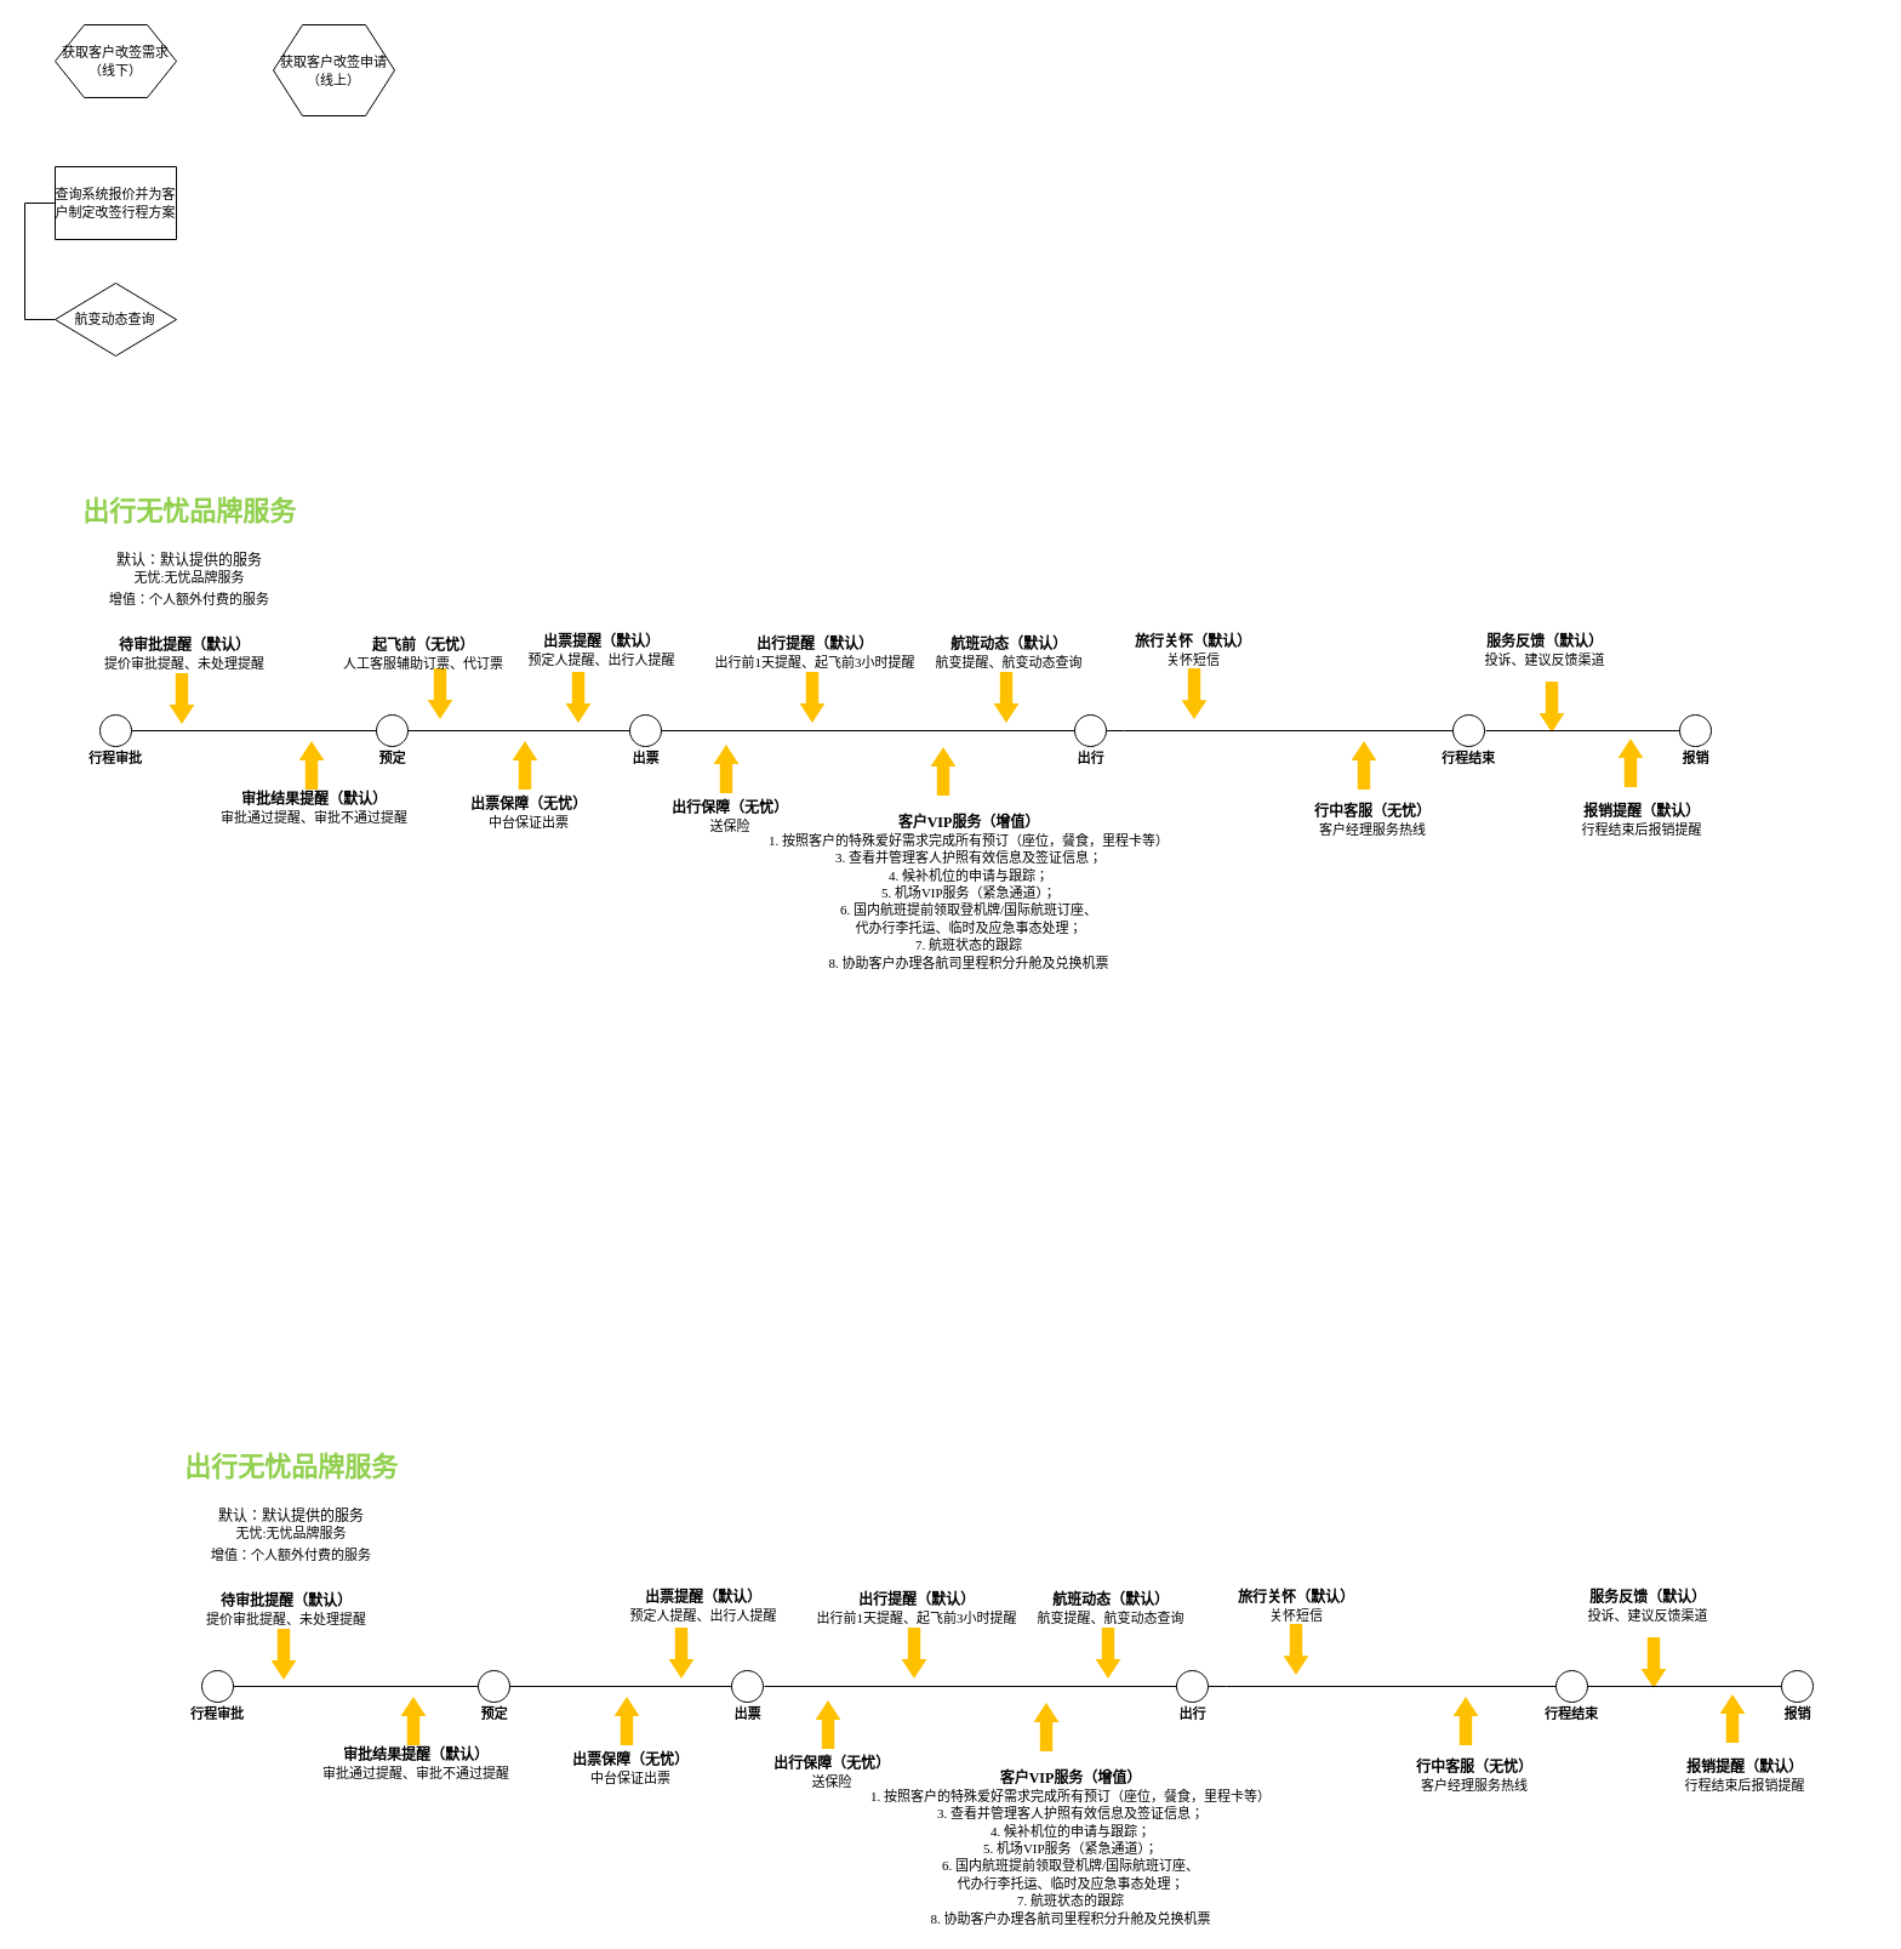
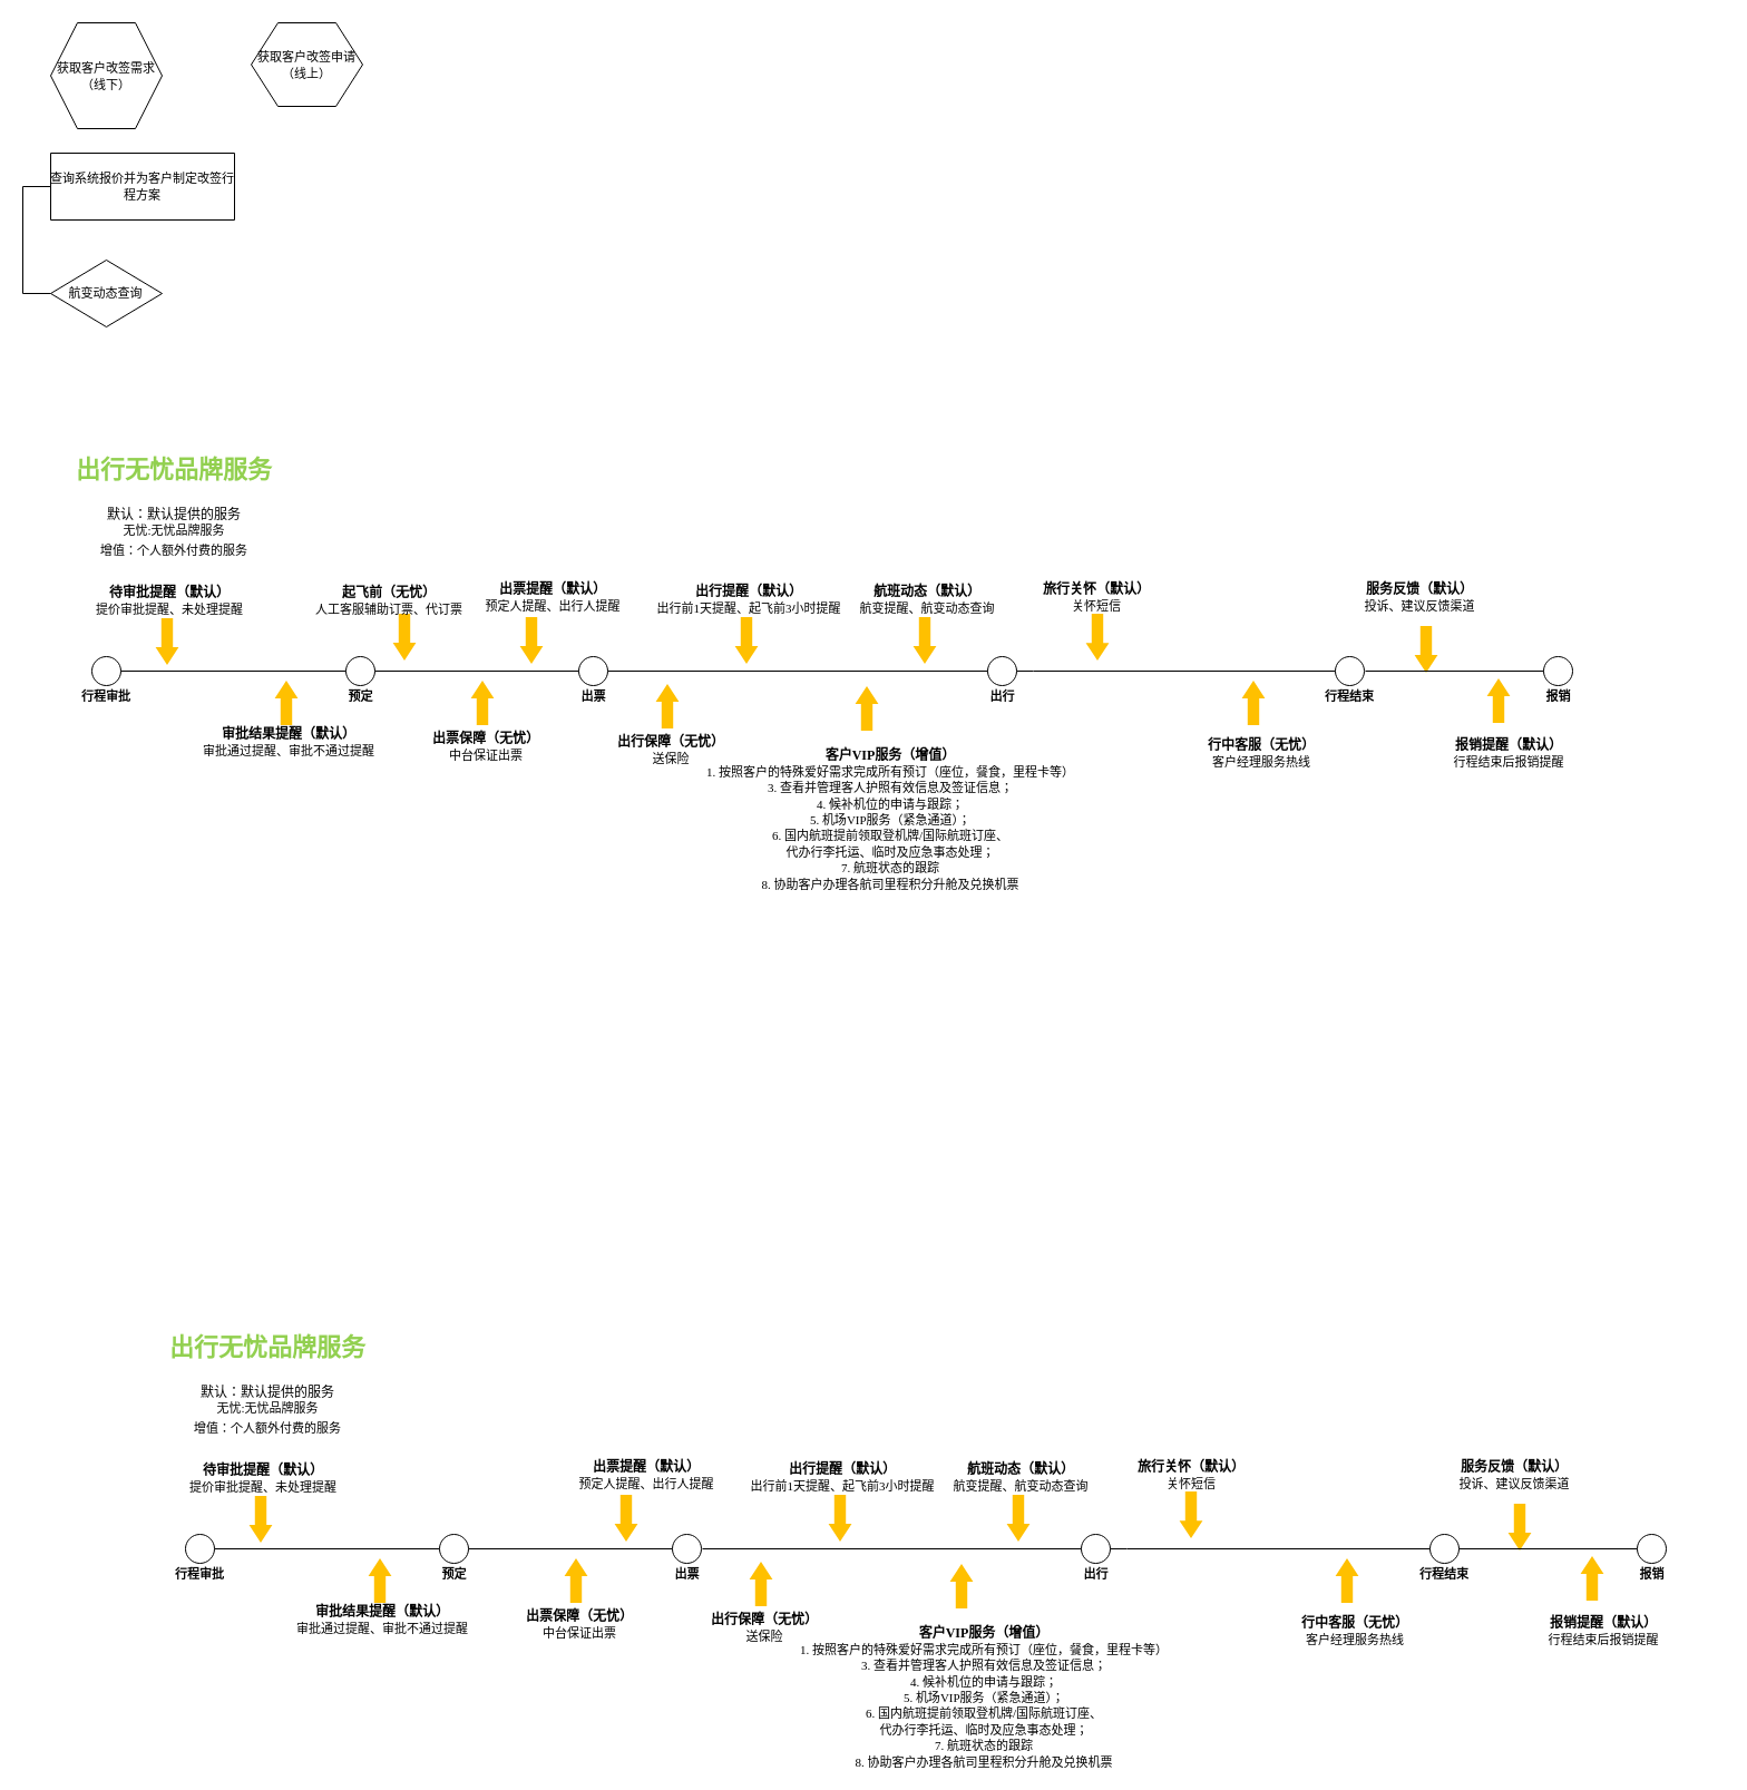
- <mxCell id="2" value="&lt;font style=&quot;font-size:11px;font-family:SimSun;color:#000000;direction:ltr;letter-spacing:0px;line-height:120%;opacity:1&quot;&gt;获取客户改签需求（线下）&lt;br/&gt;&lt;/font&gt;" style="verticalAlign=middle;align=center;vsdxID=35;fillColor=#FFFFFF;gradientColor=none;shape=stencil(jZFLDsMgDERP4z212/QAaXqPSCHBKoWI0N/tC7WiRlkgdjP2s0FjoHYx/awB1RKDv+kXD9EAXQCRndGBY1JAHVA7+qCn4B9uED/3mczq7p95w1vm8JhHUH3EHpT6+auwlt2GPTf17Npc4VP93gK5+22BrH+9nEAS/+hGtlaS3/b3UaeSnIm6Lw==);strokeColor=#000000;spacingTop=-1;spacingBottom=-1;spacingLeft=-1;spacingRight=-1;labelBackgroundColor=none;rounded=0;html=1;whiteSpace=wrap;" parent="1" vertex="1"><mxGeometry x="45" y="20" width="100" height="60" as="geometry" /></mxCell>
+ <mxCell id="2" value="&lt;font style=&quot;font-size:11px;font-family:SimSun;color:#000000;direction:ltr;letter-spacing:0px;line-height:120%;opacity:1&quot;&gt;获取客户改签需求（线下）&lt;br/&gt;&lt;/font&gt;" style="verticalAlign=middle;align=center;vsdxID=35;fillColor=#FFFFFF;gradientColor=none;shape=stencil(jZFLDsMgDERP4z212/QAaXqPSCHBKoWI0N/tC7WiRlkgdjP2s0FjoHYx/awB1RKDv+kXD9EAXQCRndGBY1JAHVA7+qCn4B9uED/3mczq7p95w1vm8JhHUH3EHpT6+auwlt2GPTf17Npc4VP93gK5+22BrH+9nEAS/+hGtlaS3/b3UaeSnIm6Lw==);strokeColor=#000000;spacingTop=-1;spacingBottom=-1;spacingLeft=-1;spacingRight=-1;labelBackgroundColor=none;rounded=0;html=1;whiteSpace=wrap;" parent="1" vertex="1"><mxGeometry x="45" y="20" width="100" height="95" as="geometry" /></mxCell>
- <mxCell id="4" value="&lt;font style=&quot;font-size:11px;font-family:SimSun;color:#000000;direction:ltr;letter-spacing:0px;line-height:120%;opacity:1&quot;&gt;查询系统报价并为客户制定改签行程方案&lt;br/&gt;&lt;/font&gt;" style="verticalAlign=middle;align=center;vsdxID=39;fillColor=#FFFFFF;gradientColor=none;shape=stencil(nZBLDoAgDERP0z3SIyjew0SURgSD+Lu9kMZoXLhwN9O+tukAlrNpJg1SzDH4QW/URgNYgZTkjA4UkwJUgGXng+6DX1zLfmoymdXo17xh5zmRJ6Q42BWCfc2oJfdAr+Yv+AP9Cb7OJ3H/2JG1HNGz/84klThPVCc=);strokeColor=#000000;spacingTop=-1;spacingBottom=-1;spacingLeft=-1;spacingRight=-1;labelBackgroundColor=none;rounded=0;html=1;whiteSpace=wrap;" parent="1" vertex="1"><mxGeometry x="45" y="137" width="100" height="60" as="geometry" /></mxCell>
+ <mxCell id="4" value="&lt;font style=&quot;font-size:11px;font-family:SimSun;color:#000000;direction:ltr;letter-spacing:0px;line-height:120%;opacity:1&quot;&gt;查询系统报价并为客户制定改签行程方案&lt;br/&gt;&lt;/font&gt;" style="verticalAlign=middle;align=center;vsdxID=39;fillColor=#FFFFFF;gradientColor=none;shape=stencil(nZBLDoAgDERP0z3SIyjew0SURgSD+Lu9kMZoXLhwN9O+tukAlrNpJg1SzDH4QW/URgNYgZTkjA4UkwJUgGXng+6DX1zLfmoymdXo17xh5zmRJ6Q42BWCfc2oJfdAr+Yv+AP9Cb7OJ3H/2JG1HNGz/84klThPVCc=);strokeColor=#000000;spacingTop=-1;spacingBottom=-1;spacingLeft=-1;spacingRight=-1;labelBackgroundColor=none;rounded=0;html=1;whiteSpace=wrap;" parent="1" vertex="1"><mxGeometry x="45" y="137" width="165" height="60" as="geometry" /></mxCell>
